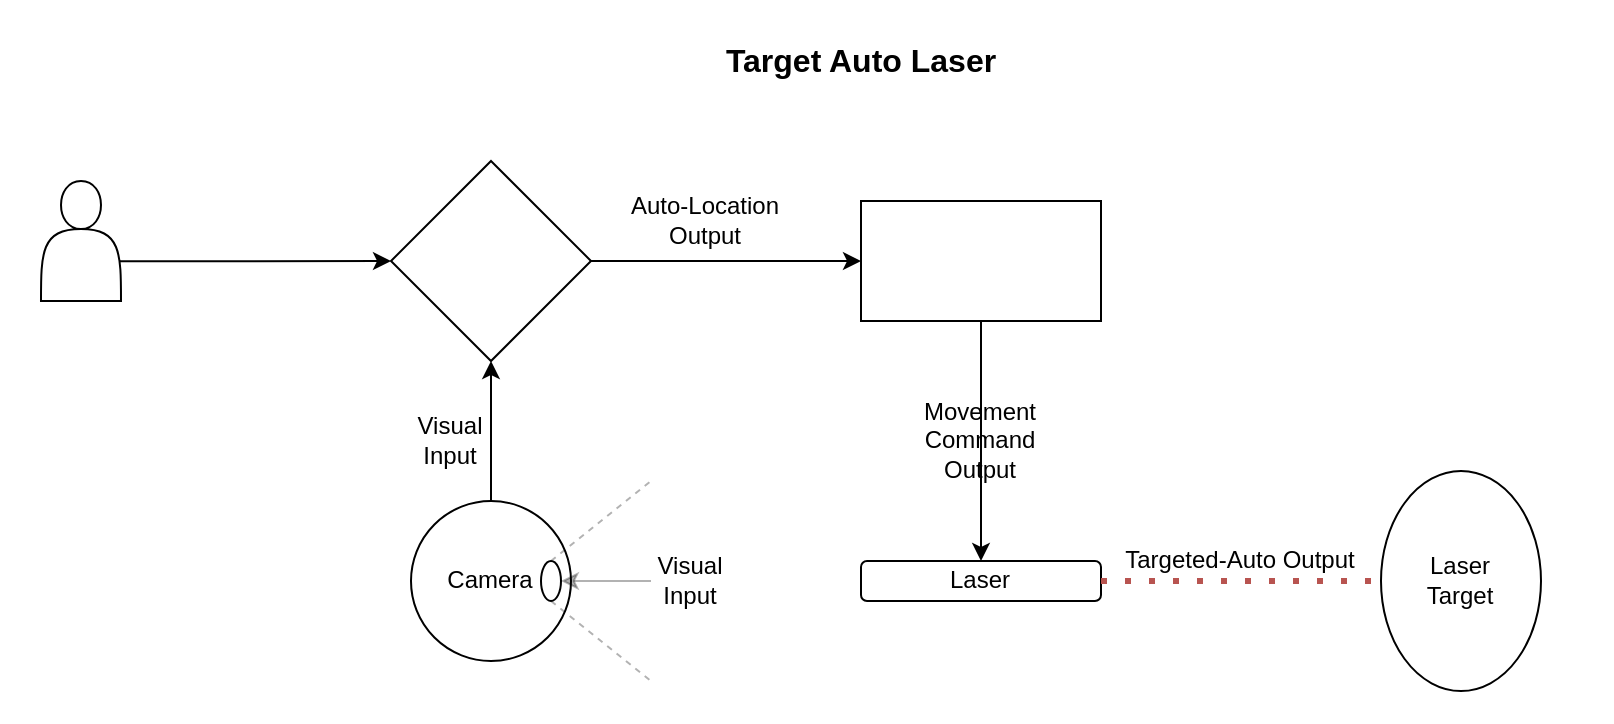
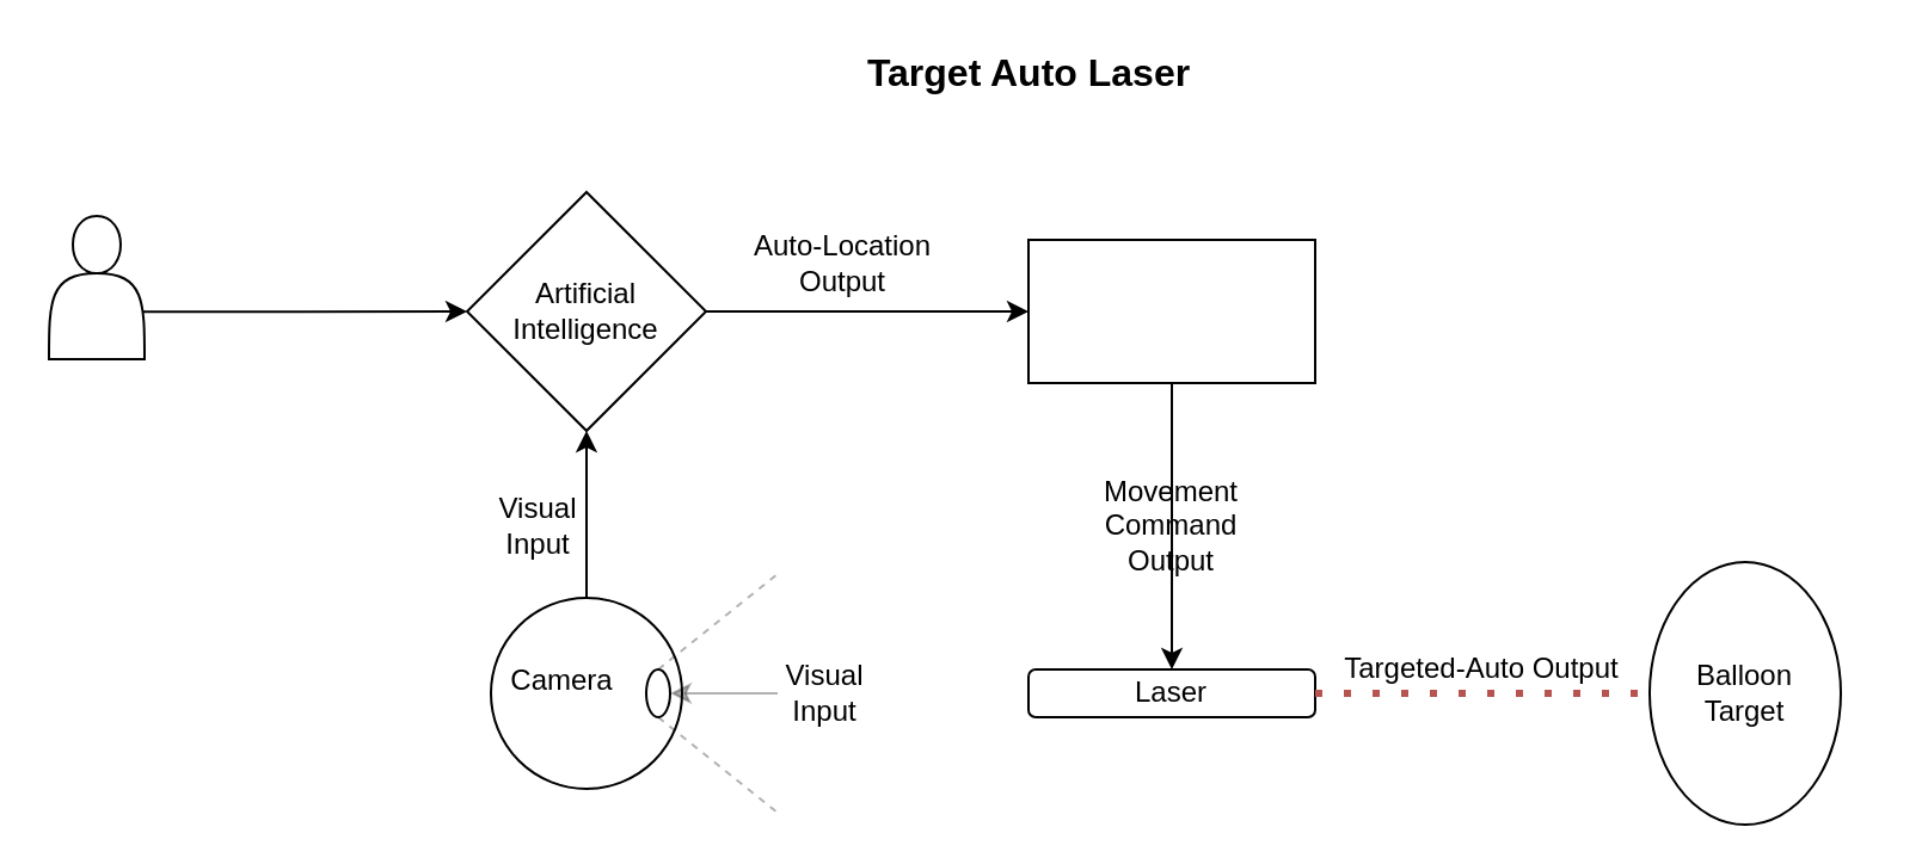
+ <mxCell id="6" value="Artificial Intelligence" style="text;html=1;strokeColor=none;fillColor=none;align=center;verticalAlign=middle;whiteSpace=wrap;rounded=0;" parent="1" vertex="1"><mxGeometry x="225" y="120" width="40" height="20" as="geometry" /></mxCell>
- <mxCell id="3" value="Camera" style="text;html=1;strokeColor=none;fillColor=none;align=center;verticalAlign=middle;whiteSpace=wrap;rounded=0;" parent="1" vertex="1"><mxGeometry x="225" y="280" width="40" height="20" as="geometry" /></mxCell>
+ <mxCell id="3" value="Camera" style="text;html=1;strokeColor=none;fillColor=none;align=center;verticalAlign=middle;whiteSpace=wrap;rounded=0;" parent="1" vertex="1"><mxGeometry x="215" y="275" width="40" height="20" as="geometry" /></mxCell>
- <mxCell id="19" value="Laser Target" style="text;html=1;strokeColor=none;fillColor=none;align=center;verticalAlign=middle;whiteSpace=wrap;rounded=0;" parent="1" vertex="1"><mxGeometry x="710" y="280" width="40" height="20" as="geometry" /></mxCell>
+ <mxCell id="19" value="Balloon Target" style="text;html=1;strokeColor=none;fillColor=none;align=center;verticalAlign=middle;whiteSpace=wrap;rounded=0;" parent="1" vertex="1"><mxGeometry x="710" y="280" width="40" height="20" as="geometry" /></mxCell>
